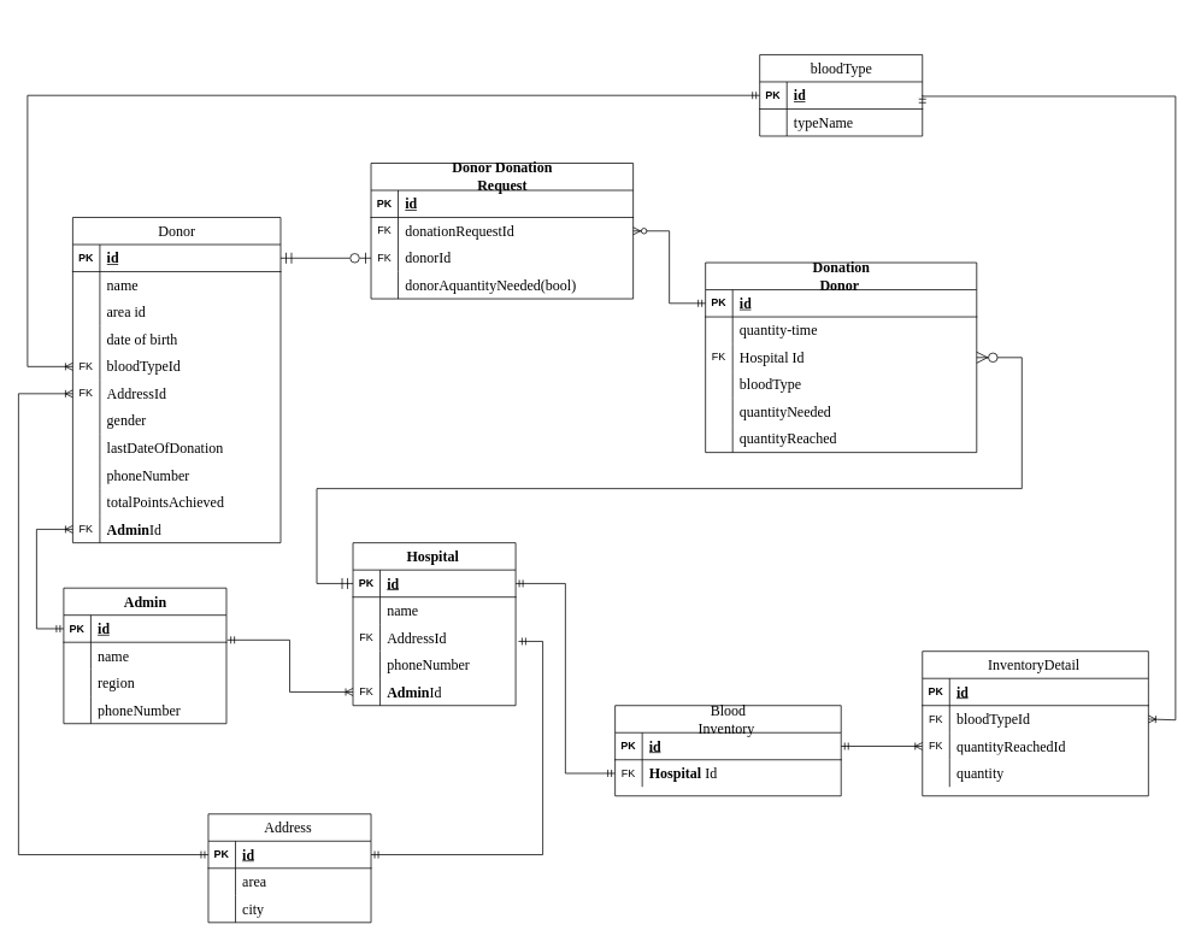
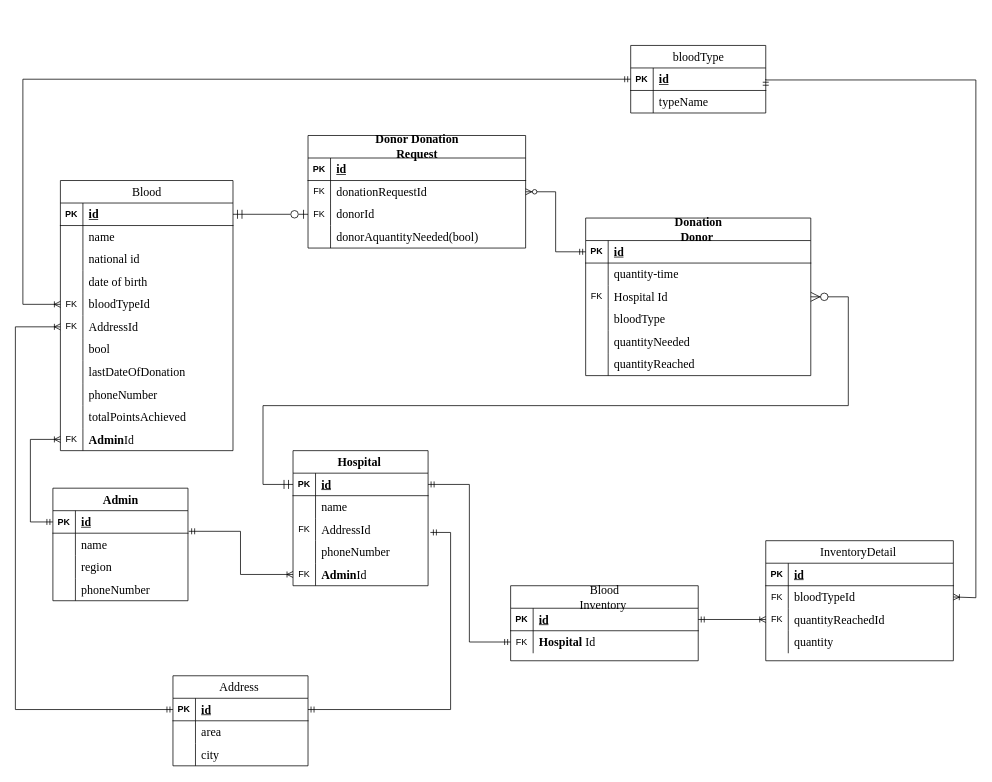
- <mxCell id="2" value="&lt;span style=&quot;font-family: &amp;quot;Times New Roman&amp;quot;; font-size: 16px; text-wrap-mode: wrap;&quot;&gt;Donor&lt;/span&gt;" style="shape=table;startSize=30;container=1;collapsible=1;childLayout=tableLayout;fixedRows=1;rowLines=0;fontStyle=0;align=center;resizeLast=1;html=1;" parent="1" vertex="1"><mxGeometry x="80" y="240" width="230" height="360" as="geometry" /></mxCell>
+ <mxCell id="2" value="&lt;span style=&quot;font-family: &amp;quot;Times New Roman&amp;quot;; font-size: 16px; text-wrap-mode: wrap;&quot;&gt;Blood&lt;/span&gt;" style="shape=table;startSize=30;container=1;collapsible=1;childLayout=tableLayout;fixedRows=1;rowLines=0;fontStyle=0;align=center;resizeLast=1;html=1;" parent="1" vertex="1"><mxGeometry x="80" y="240" width="230" height="360" as="geometry" /></mxCell>
- <mxCell id="11" value="&lt;font face=&quot;Times New Roman&quot;&gt;&lt;span style=&quot;font-size: 16px;&quot;&gt;area id&lt;/span&gt;&lt;/font&gt;" style="shape=partialRectangle;connectable=0;fillColor=none;top=0;left=0;bottom=0;right=0;align=left;spacingLeft=6;overflow=hidden;whiteSpace=wrap;html=1;" parent="9" vertex="1"><mxGeometry x="30" width="200" height="30" as="geometry"><mxRectangle width="200" height="30" as="alternateBounds" /></mxGeometry></mxCell>
+ <mxCell id="11" value="&lt;font face=&quot;Times New Roman&quot;&gt;&lt;span style=&quot;font-size: 16px;&quot;&gt;national id&lt;/span&gt;&lt;/font&gt;" style="shape=partialRectangle;connectable=0;fillColor=none;top=0;left=0;bottom=0;right=0;align=left;spacingLeft=6;overflow=hidden;whiteSpace=wrap;html=1;" parent="9" vertex="1"><mxGeometry x="30" width="200" height="30" as="geometry"><mxRectangle width="200" height="30" as="alternateBounds" /></mxGeometry></mxCell>
- <mxCell id="23" value="&lt;span style=&quot;font-family: &amp;quot;Times New Roman&amp;quot;; font-size: 16px;&quot;&gt;gender&lt;/span&gt;" style="shape=partialRectangle;connectable=0;fillColor=none;top=0;left=0;bottom=0;right=0;align=left;spacingLeft=6;overflow=hidden;whiteSpace=wrap;html=1;" vertex="1" parent="21"><mxGeometry x="30" width="200" height="30" as="geometry"><mxRectangle width="200" height="30" as="alternateBounds" /></mxGeometry></mxCell>
+ <mxCell id="23" value="&lt;span style=&quot;font-family: &amp;quot;Times New Roman&amp;quot;; font-size: 16px;&quot;&gt;bool&lt;/span&gt;" style="shape=partialRectangle;connectable=0;fillColor=none;top=0;left=0;bottom=0;right=0;align=left;spacingLeft=6;overflow=hidden;whiteSpace=wrap;html=1;" vertex="1" parent="21"><mxGeometry x="30" width="200" height="30" as="geometry"><mxRectangle width="200" height="30" as="alternateBounds" /></mxGeometry></mxCell>
